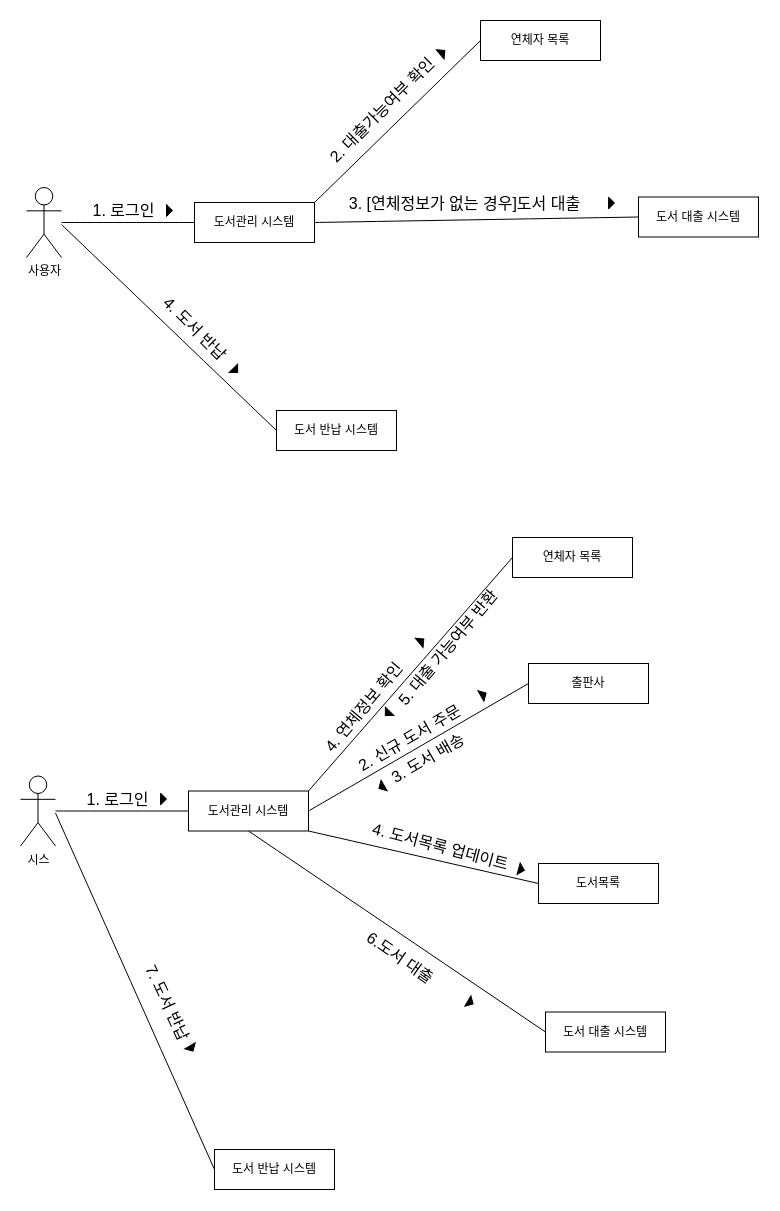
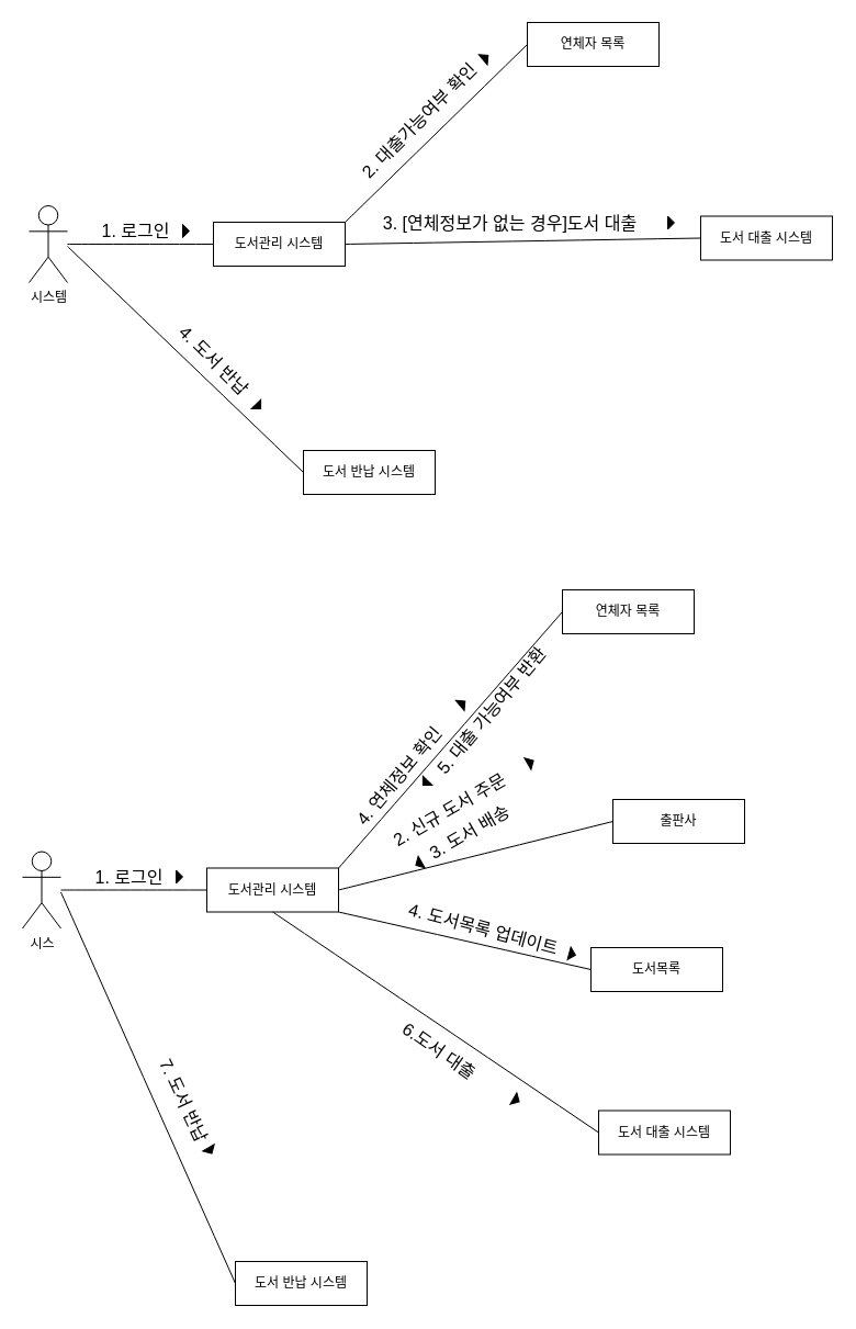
- <mxCell id="2" value="사용자" style="shape=umlActor;verticalLabelPosition=bottom;verticalAlign=top;html=1;" vertex="1" parent="1"><mxGeometry x="26" y="187" width="35" height="70" as="geometry" /></mxCell>
+ <mxCell id="2" value="시스템" style="shape=umlActor;verticalLabelPosition=bottom;verticalAlign=top;html=1;" vertex="1" parent="1"><mxGeometry x="26" y="187" width="35" height="70" as="geometry" /></mxCell>
- <mxCell id="36" value="출판사" style="fontStyle=0;html=1;whiteSpace=wrap;" vertex="1" parent="1"><mxGeometry x="528" y="663" width="120" height="40" as="geometry" /></mxCell>
+ <mxCell id="36" value="출판사" style="fontStyle=0;html=1;whiteSpace=wrap;" vertex="1" parent="1"><mxGeometry x="558" y="728" width="120" height="40" as="geometry" /></mxCell>
